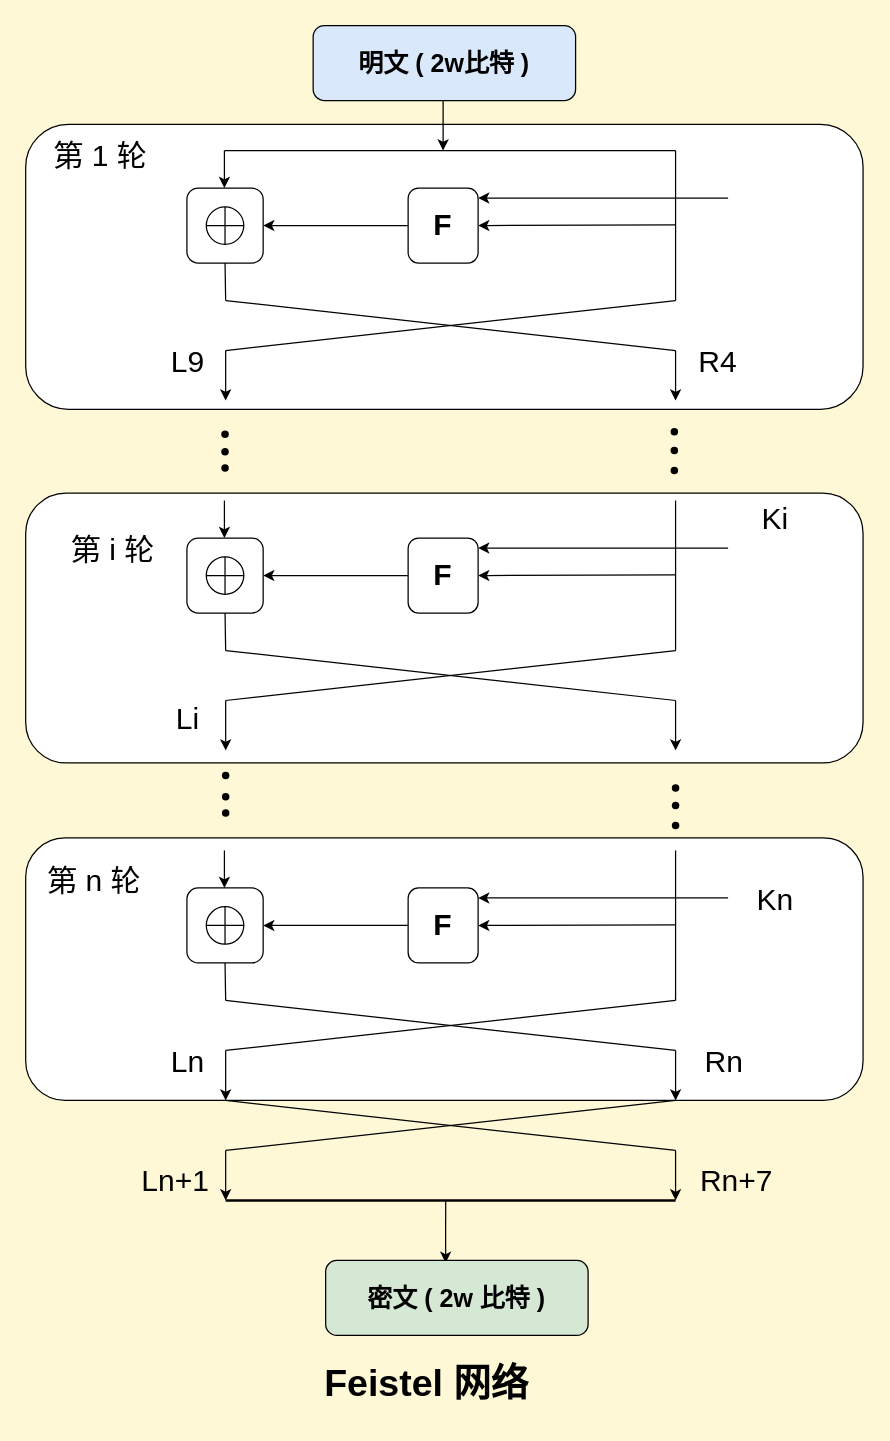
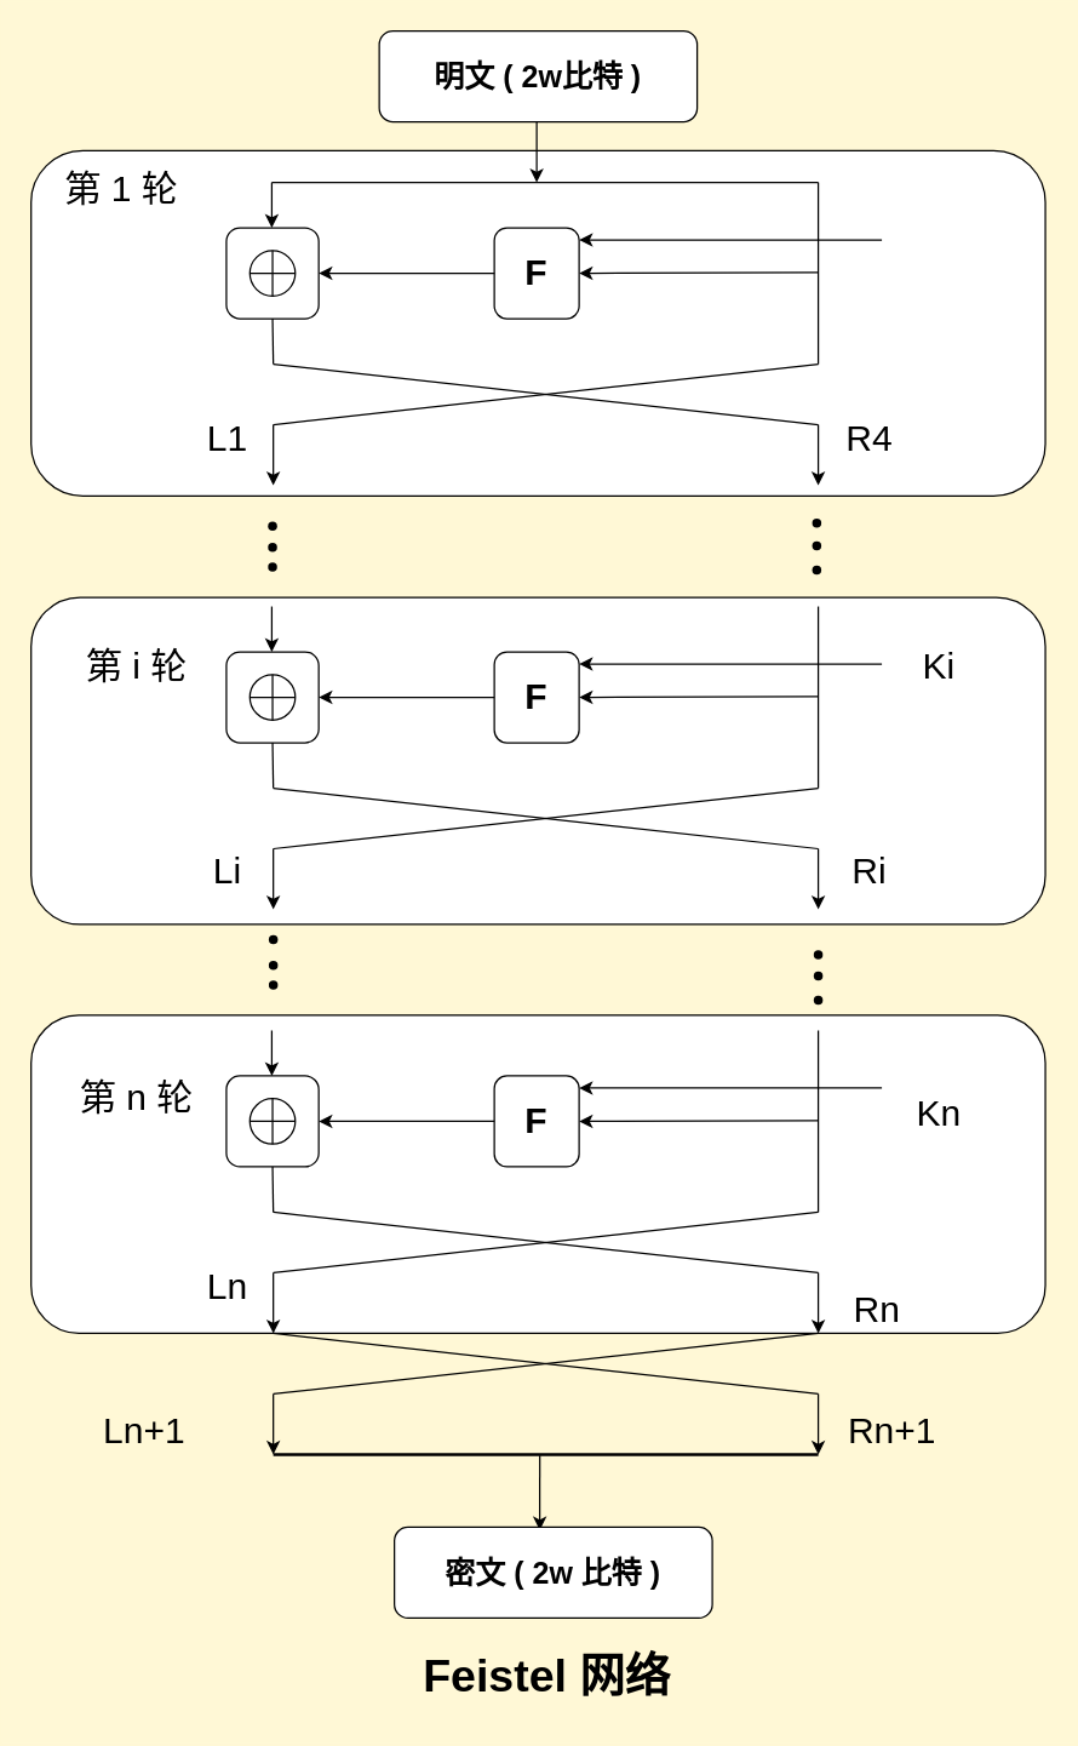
- <mxCell id="5" value="明文 ( 2w比特 )" style="rounded=1;whiteSpace=wrap;html=1;fontStyle=1;fontSize=20;fillColor=#dae8fc;" vertex="1" parent="1"><mxGeometry x="250" y="20" width="210" height="60" as="geometry" /></mxCell>
+ <mxCell id="5" value="明文 ( 2w比特 )" style="rounded=1;whiteSpace=wrap;html=1;fontStyle=1;fontSize=20;" vertex="1" parent="1"><mxGeometry x="250" y="20" width="210" height="60" as="geometry" /></mxCell>
- <mxCell id="71" value="L9" style="text;html=1;strokeColor=none;fillColor=none;align=center;verticalAlign=middle;whiteSpace=wrap;rounded=0;fontSize=24;" vertex="1" parent="1"><mxGeometry x="130" y="280" width="40" height="20" as="geometry" /></mxCell>
+ <mxCell id="71" value="L1" style="text;html=1;strokeColor=none;fillColor=none;align=center;verticalAlign=middle;whiteSpace=wrap;rounded=0;fontSize=24;" vertex="1" parent="1"><mxGeometry x="130" y="280" width="40" height="20" as="geometry" /></mxCell>
- <mxCell id="34" value="Ki" style="text;html=1;strokeColor=none;fillColor=none;align=center;verticalAlign=middle;whiteSpace=wrap;rounded=0;fontSize=24;" vertex="1" parent="1"><mxGeometry x="600" y="405" width="40" height="20" as="geometry" /></mxCell>
+ <mxCell id="34" value="Ki" style="text;html=1;strokeColor=none;fillColor=none;align=center;verticalAlign=middle;whiteSpace=wrap;rounded=0;fontSize=24;" vertex="1" parent="1"><mxGeometry x="600" y="430" width="40" height="20" as="geometry" /></mxCell>
+ <mxCell id="76" value="Ri" style="text;html=1;strokeColor=none;fillColor=none;align=center;verticalAlign=middle;whiteSpace=wrap;rounded=0;fontSize=24;" vertex="1" parent="1"><mxGeometry x="554" y="565" width="40" height="20" as="geometry" /></mxCell>
- <mxCell id="51" value="第 n&amp;nbsp;轮" style="text;html=1;strokeColor=none;fillColor=none;align=center;verticalAlign=middle;whiteSpace=wrap;rounded=0;fontSize=24;" vertex="1" parent="1"><mxGeometry x="25" y="690" width="100" height="30" as="geometry" /></mxCell>
+ <mxCell id="51" value="第 n&amp;nbsp;轮" style="text;html=1;strokeColor=none;fillColor=none;align=center;verticalAlign=middle;whiteSpace=wrap;rounded=0;fontSize=24;" vertex="1" parent="1"><mxGeometry x="40" y="710" width="100" height="30" as="geometry" /></mxCell>
- <mxCell id="48" value="Kn" style="text;html=1;strokeColor=none;fillColor=none;align=center;verticalAlign=middle;whiteSpace=wrap;rounded=0;fontSize=24;" vertex="1" parent="1"><mxGeometry x="600" y="710" width="40" height="20" as="geometry" /></mxCell>
+ <mxCell id="48" value="Kn" style="text;html=1;strokeColor=none;fillColor=none;align=center;verticalAlign=middle;whiteSpace=wrap;rounded=0;fontSize=24;" vertex="1" parent="1"><mxGeometry x="600" y="725" width="40" height="20" as="geometry" /></mxCell>
- <mxCell id="77" value="Rn" style="text;html=1;strokeColor=none;fillColor=none;align=center;verticalAlign=middle;whiteSpace=wrap;rounded=0;fontSize=24;" vertex="1" parent="1"><mxGeometry x="559" y="840" width="40" height="20" as="geometry" /></mxCell>
+ <mxCell id="77" value="Rn" style="text;html=1;strokeColor=none;fillColor=none;align=center;verticalAlign=middle;whiteSpace=wrap;rounded=0;fontSize=24;" vertex="1" parent="1"><mxGeometry x="559" y="855" width="40" height="20" as="geometry" /></mxCell>
- <mxCell id="74" value="Ln+1" style="text;html=1;strokeColor=none;fillColor=none;align=center;verticalAlign=middle;whiteSpace=wrap;rounded=0;fontSize=24;" vertex="1" parent="1"><mxGeometry x="120" y="935" width="40" height="20" as="geometry" /></mxCell>
+ <mxCell id="74" value="Ln+1" style="text;html=1;strokeColor=none;fillColor=none;align=center;verticalAlign=middle;whiteSpace=wrap;rounded=0;fontSize=24;" vertex="1" parent="1"><mxGeometry x="75" y="935" width="40" height="20" as="geometry" /></mxCell>
- <mxCell id="78" value="Rn+7" style="text;html=1;strokeColor=none;fillColor=none;align=center;verticalAlign=middle;whiteSpace=wrap;rounded=0;fontSize=24;" vertex="1" parent="1"><mxGeometry x="569" y="935" width="40" height="20" as="geometry" /></mxCell>
+ <mxCell id="78" value="Rn+1" style="text;html=1;strokeColor=none;fillColor=none;align=center;verticalAlign=middle;whiteSpace=wrap;rounded=0;fontSize=24;" vertex="1" parent="1"><mxGeometry x="569" y="935" width="40" height="20" as="geometry" /></mxCell>
- <mxCell id="58" value="密文 ( 2w 比特 )" style="rounded=1;whiteSpace=wrap;html=1;fontStyle=1;fontSize=20;fillColor=#d5e8d4;" vertex="1" parent="1"><mxGeometry x="260" y="1008" width="210" height="60" as="geometry" /></mxCell>
+ <mxCell id="58" value="密文 ( 2w 比特 )" style="rounded=1;whiteSpace=wrap;html=1;fontStyle=1;fontSize=20;" vertex="1" parent="1"><mxGeometry x="260" y="1008" width="210" height="60" as="geometry" /></mxCell>
- <mxCell id="79" value="Feistel 网络" style="text;html=1;strokeColor=none;fillColor=none;align=center;verticalAlign=middle;whiteSpace=wrap;rounded=0;fontSize=30;fontStyle=1" vertex="1" parent="1"><mxGeometry x="236" y="1081" width="210" height="50" as="geometry" /></mxCell>
+ <mxCell id="79" value="Feistel 网络" style="text;html=1;strokeColor=none;fillColor=none;align=center;verticalAlign=middle;whiteSpace=wrap;rounded=0;fontSize=30;fontStyle=1" vertex="1" parent="1"><mxGeometry x="256" y="1081" width="210" height="50" as="geometry" /></mxCell>
